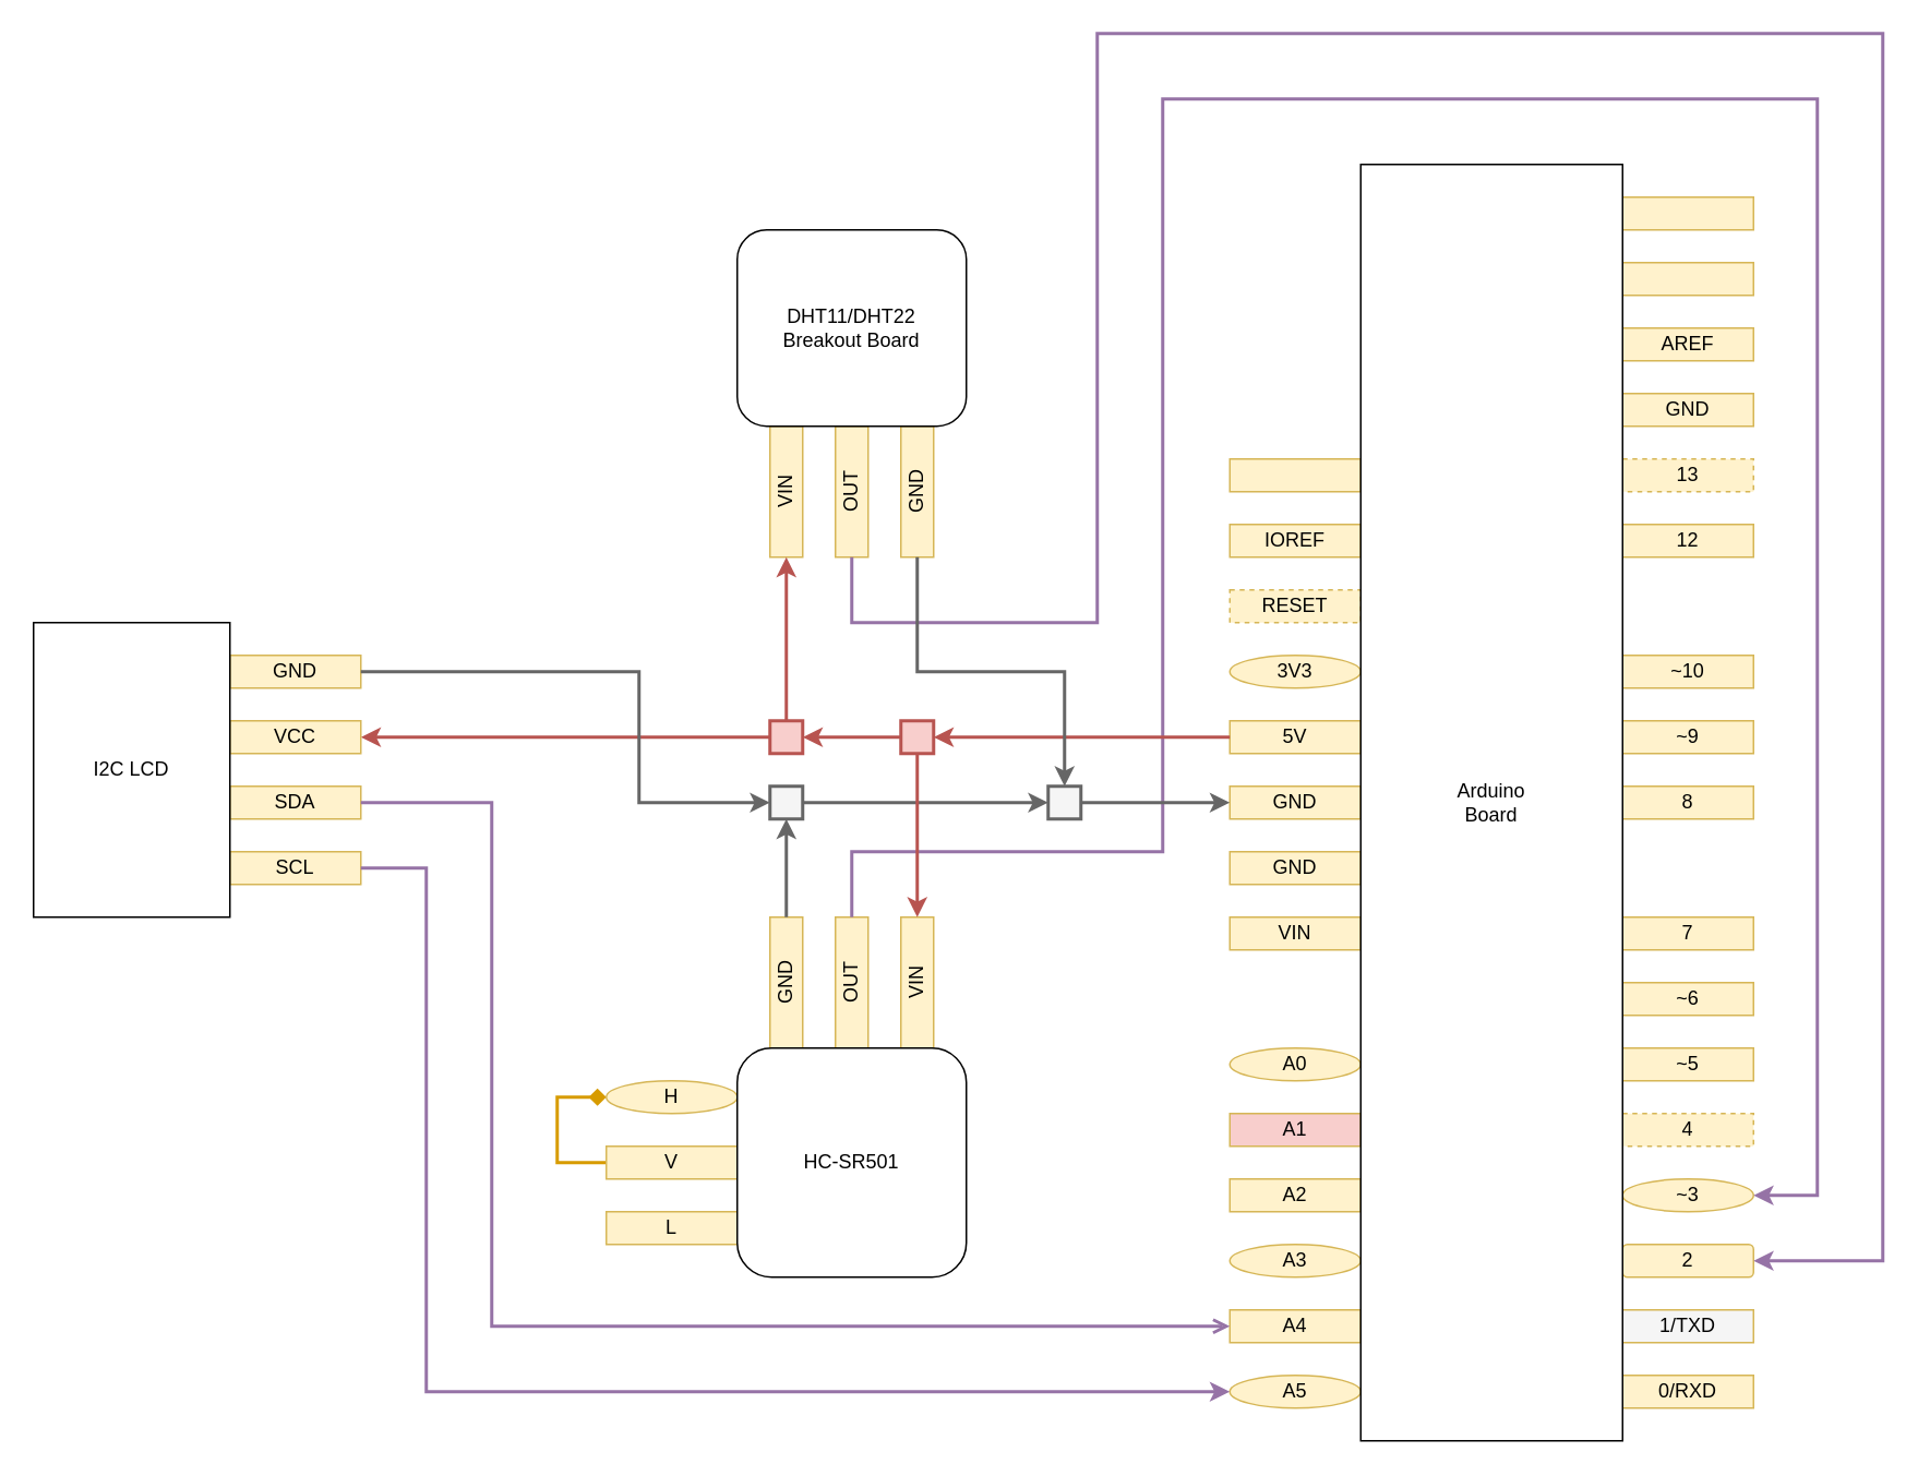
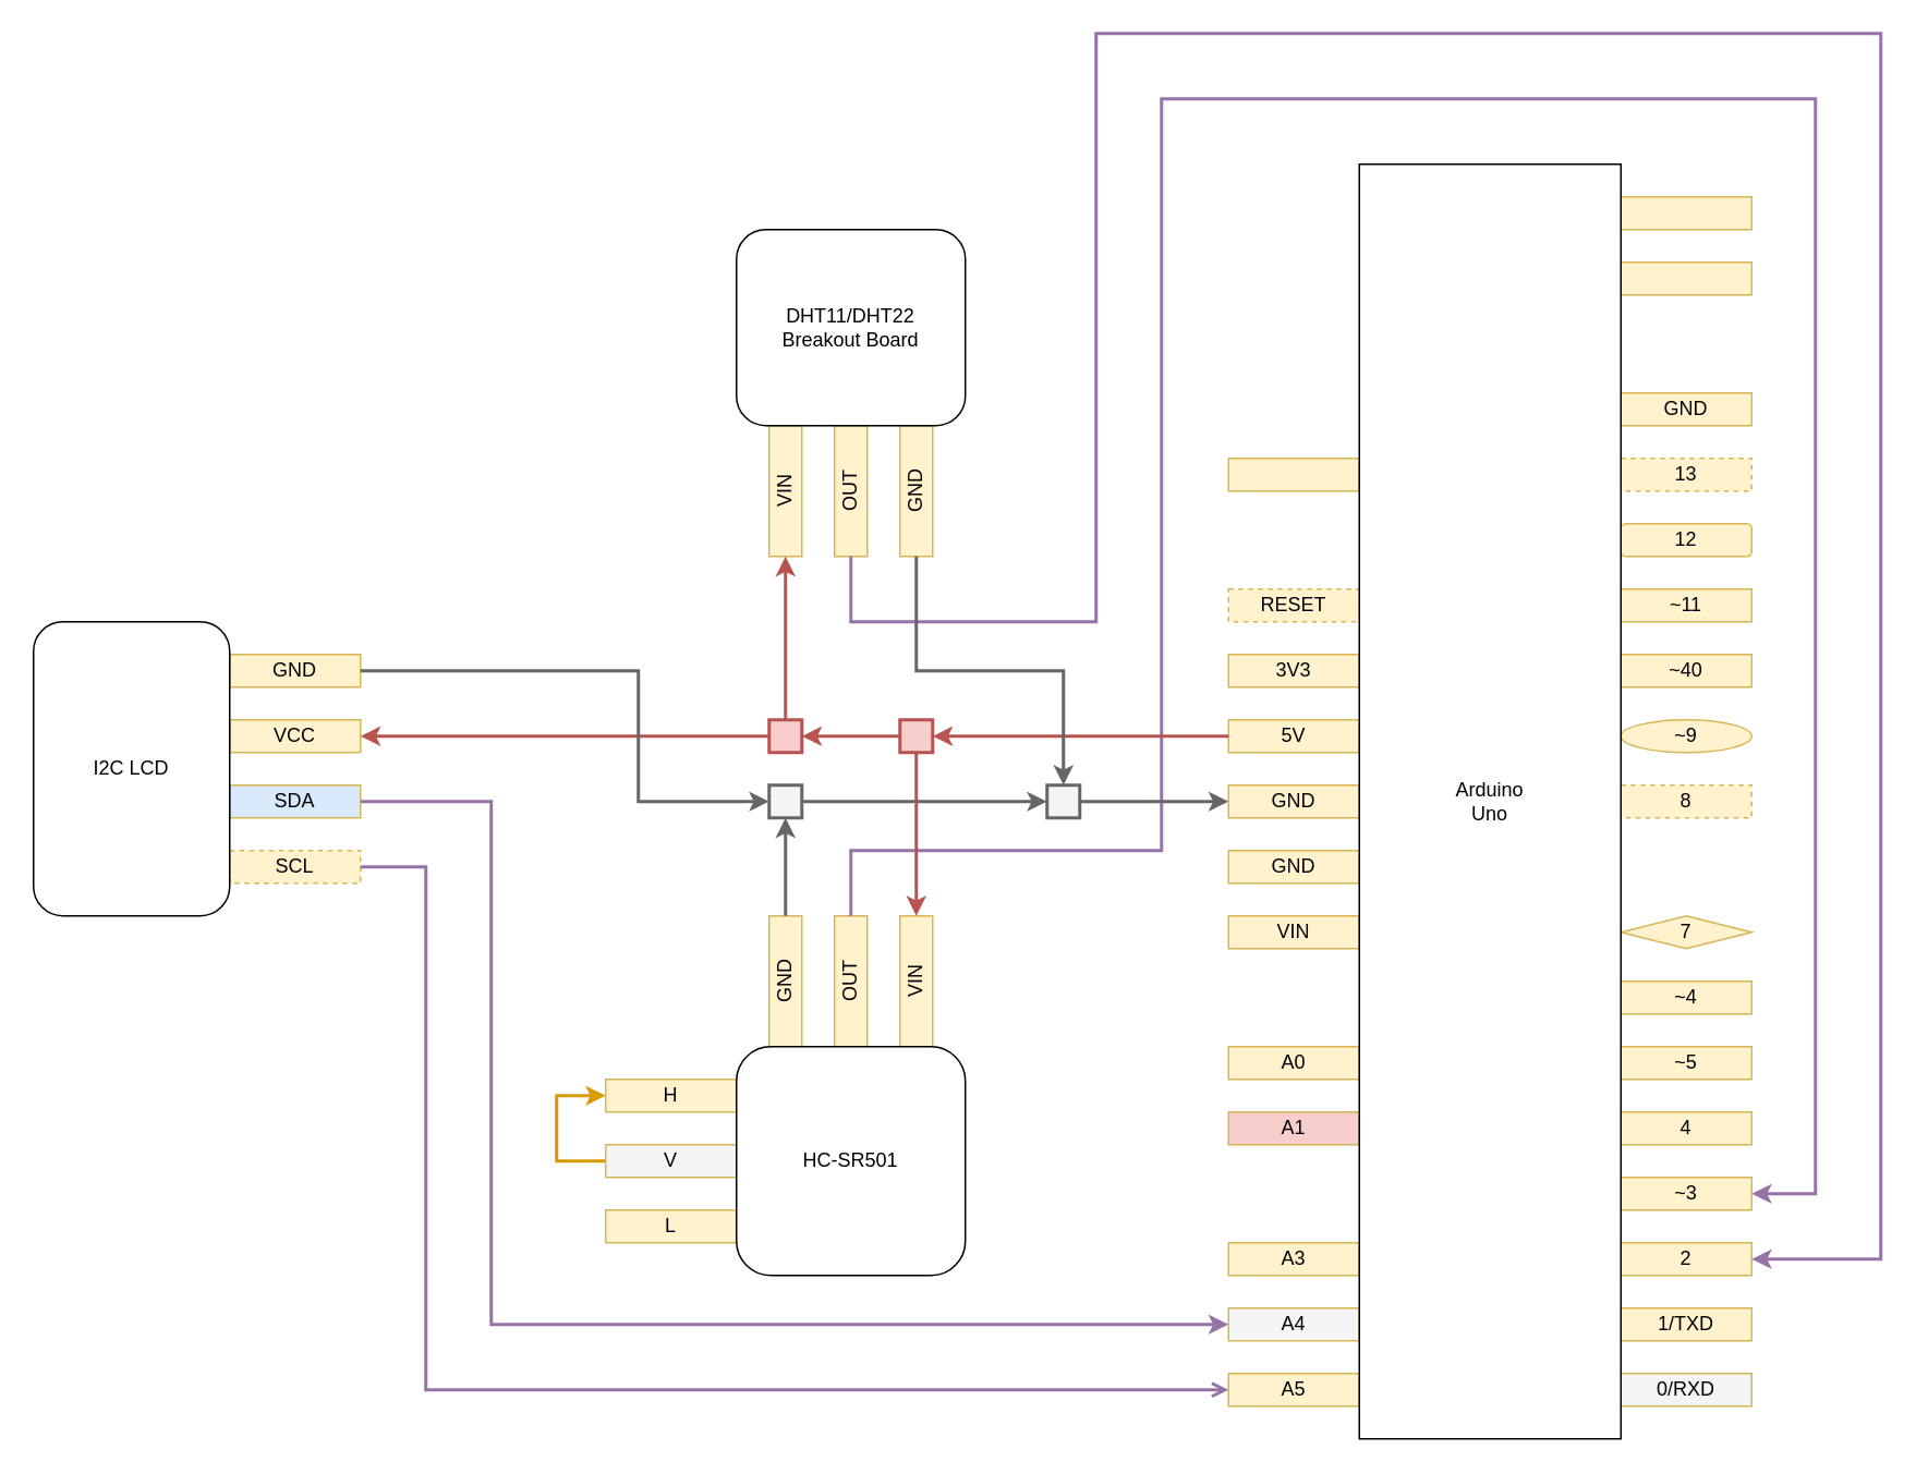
- <mxCell id="18" value="AREF" style="rounded=0;whiteSpace=wrap;html=1;fillColor=#fff2cc;strokeColor=#d6b656;" vertex="1" parent="2"><mxGeometry x="240" y="100" width="80" height="20" as="geometry" /></mxCell>
- <mxCell id="33" value="IOREF" style="rounded=0;whiteSpace=wrap;html=1;fillColor=#fff2cc;strokeColor=#d6b656;" vertex="1" parent="2"><mxGeometry y="220" width="80" height="20" as="geometry" /></mxCell>
- <mxCell id="15" value="12" style="rounded=0;whiteSpace=wrap;html=1;fillColor=#fff2cc;strokeColor=#d6b656;" vertex="1" parent="2"><mxGeometry x="240" y="220" width="80" height="20" as="geometry" /></mxCell>
+ <mxCell id="15" value="12" style="whiteSpace=wrap;html=1;fillColor=#fff2cc;strokeColor=#d6b656;rounded=1;" vertex="1" parent="2"><mxGeometry x="240" y="220" width="80" height="20" as="geometry" /></mxCell>
+ <mxCell id="14" value="~11" style="rounded=0;whiteSpace=wrap;html=1;fillColor=#fff2cc;strokeColor=#d6b656;" vertex="1" parent="2"><mxGeometry x="240" y="260" width="80" height="20" as="geometry" /></mxCell>
- <mxCell id="31" value="3V3" style="ellipse;whiteSpace=wrap;html=1;fillColor=#fff2cc;strokeColor=#d6b656;" vertex="1" parent="2"><mxGeometry y="300" width="80" height="20" as="geometry" /></mxCell>
+ <mxCell id="31" value="3V3" style="rounded=0;whiteSpace=wrap;html=1;fillColor=#fff2cc;strokeColor=#d6b656;" vertex="1" parent="2"><mxGeometry y="300" width="80" height="20" as="geometry" /></mxCell>
- <mxCell id="13" value="~10" style="rounded=0;whiteSpace=wrap;html=1;fillColor=#fff2cc;strokeColor=#d6b656;" vertex="1" parent="2"><mxGeometry x="240" y="300" width="80" height="20" as="geometry" /></mxCell>
+ <mxCell id="13" value="~40" style="rounded=0;whiteSpace=wrap;html=1;fillColor=#fff2cc;strokeColor=#d6b656;" vertex="1" parent="2"><mxGeometry x="240" y="300" width="80" height="20" as="geometry" /></mxCell>
- <mxCell id="12" value="~9" style="rounded=0;whiteSpace=wrap;html=1;fillColor=#fff2cc;strokeColor=#d6b656;" vertex="1" parent="2"><mxGeometry x="240" y="340" width="80" height="20" as="geometry" /></mxCell>
+ <mxCell id="12" value="~9" style="ellipse;whiteSpace=wrap;html=1;fillColor=#fff2cc;strokeColor=#d6b656;" vertex="1" parent="2"><mxGeometry x="240" y="340" width="80" height="20" as="geometry" /></mxCell>
- <mxCell id="70" value="I2C LCD" style="rounded=0;whiteSpace=wrap;html=1;strokeWidth=1;" vertex="1" parent="65"><mxGeometry width="120" height="180" as="geometry" /></mxCell>
+ <mxCell id="70" value="I2C LCD" style="whiteSpace=wrap;html=1;strokeWidth=1;rounded=1;" vertex="1" parent="65"><mxGeometry width="120" height="180" as="geometry" /></mxCell>
- <mxCell id="68" value="SDA" style="rounded=0;whiteSpace=wrap;html=1;fillColor=#fff2cc;strokeColor=#d6b656;" vertex="1" parent="65"><mxGeometry x="120" y="100" width="80" height="20" as="geometry" /></mxCell>
+ <mxCell id="68" value="SDA" style="rounded=0;whiteSpace=wrap;html=1;fillColor=#dae8fc;strokeColor=#d6b656;" vertex="1" parent="65"><mxGeometry x="120" y="100" width="80" height="20" as="geometry" /></mxCell>
- <mxCell id="35" value="Arduino&lt;br&gt;Board" style="rounded=0;whiteSpace=wrap;html=1;" vertex="1" parent="2"><mxGeometry x="80" width="160" height="780" as="geometry" /></mxCell>
+ <mxCell id="35" value="Arduino&lt;br&gt;Uno" style="rounded=0;whiteSpace=wrap;html=1;" vertex="1" parent="2"><mxGeometry x="80" width="160" height="780" as="geometry" /></mxCell>
- <mxCell id="11" value="8" style="rounded=0;whiteSpace=wrap;html=1;fillColor=#fff2cc;strokeColor=#d6b656;" vertex="1" parent="2"><mxGeometry x="240" y="380" width="80" height="20" as="geometry" /></mxCell>
+ <mxCell id="11" value="8" style="rounded=0;whiteSpace=wrap;html=1;fillColor=#fff2cc;strokeColor=#d6b656;dashed=1;" vertex="1" parent="2"><mxGeometry x="240" y="380" width="80" height="20" as="geometry" /></mxCell>
- <mxCell id="69" value="SCL" style="rounded=0;whiteSpace=wrap;html=1;fillColor=#fff2cc;strokeColor=#d6b656;" vertex="1" parent="65"><mxGeometry x="120" y="140" width="80" height="20" as="geometry" /></mxCell>
+ <mxCell id="69" value="SCL" style="rounded=0;whiteSpace=wrap;html=1;fillColor=#fff2cc;strokeColor=#d6b656;dashed=1;" vertex="1" parent="65"><mxGeometry x="120" y="140" width="80" height="20" as="geometry" /></mxCell>
- <mxCell id="10" value="7" style="rounded=0;whiteSpace=wrap;html=1;fillColor=#fff2cc;strokeColor=#d6b656;" vertex="1" parent="2"><mxGeometry x="240" y="460" width="80" height="20" as="geometry" /></mxCell>
+ <mxCell id="10" value="7" style="rhombus;whiteSpace=wrap;html=1;fillColor=#fff2cc;strokeColor=#d6b656;" vertex="1" parent="2"><mxGeometry x="240" y="460" width="80" height="20" as="geometry" /></mxCell>
- <mxCell id="9" value="~6" style="rounded=0;whiteSpace=wrap;html=1;fillColor=#fff2cc;strokeColor=#d6b656;" vertex="1" parent="2"><mxGeometry x="240" y="500" width="80" height="20" as="geometry" /></mxCell>
+ <mxCell id="9" value="~4" style="rounded=0;whiteSpace=wrap;html=1;fillColor=#fff2cc;strokeColor=#d6b656;" vertex="1" parent="2"><mxGeometry x="240" y="500" width="80" height="20" as="geometry" /></mxCell>
- <mxCell id="26" value="A0" style="ellipse;whiteSpace=wrap;html=1;fillColor=#fff2cc;strokeColor=#d6b656;" vertex="1" parent="2"><mxGeometry y="540" width="80" height="20" as="geometry" /></mxCell>
+ <mxCell id="26" value="A0" style="rounded=0;whiteSpace=wrap;html=1;fillColor=#fff2cc;strokeColor=#d6b656;" vertex="1" parent="2"><mxGeometry y="540" width="80" height="20" as="geometry" /></mxCell>
- <mxCell id="41" style="edgeStyle=orthogonalEdgeStyle;rounded=0;orthogonalLoop=1;jettySize=auto;html=1;exitX=0;exitY=0.5;exitDx=0;exitDy=0;entryX=0;entryY=0.5;entryDx=0;entryDy=0;strokeWidth=2;fillColor=#ffe6cc;strokeColor=#d79b00;endArrow=diamond;" edge="1" parent="36" source="42" target="43"><mxGeometry relative="1" as="geometry"><Array as="points"><mxPoint x="-30" y="150" /><mxPoint x="-30" y="110" /></Array></mxGeometry></mxCell>
+ <mxCell id="41" style="edgeStyle=orthogonalEdgeStyle;rounded=0;orthogonalLoop=1;jettySize=auto;html=1;exitX=0;exitY=0.5;exitDx=0;exitDy=0;entryX=0;entryY=0.5;entryDx=0;entryDy=0;strokeWidth=2;fillColor=#ffe6cc;strokeColor=#d79b00;" edge="1" parent="36" source="42" target="43"><mxGeometry relative="1" as="geometry"><Array as="points"><mxPoint x="-30" y="150" /><mxPoint x="-30" y="110" /></Array></mxGeometry></mxCell>
- <mxCell id="43" value="H" style="ellipse;whiteSpace=wrap;html=1;fillColor=#fff2cc;strokeColor=#d6b656;" vertex="1" parent="36"><mxGeometry y="100" width="80" height="20" as="geometry" /></mxCell>
+ <mxCell id="43" value="H" style="rounded=0;whiteSpace=wrap;html=1;fillColor=#fff2cc;strokeColor=#d6b656;" vertex="1" parent="36"><mxGeometry y="100" width="80" height="20" as="geometry" /></mxCell>
- <mxCell id="7" value="4" style="rounded=0;whiteSpace=wrap;html=1;fillColor=#fff2cc;strokeColor=#d6b656;dashed=1;" vertex="1" parent="2"><mxGeometry x="240" y="580" width="80" height="20" as="geometry" /></mxCell>
+ <mxCell id="7" value="4" style="rounded=0;whiteSpace=wrap;html=1;fillColor=#fff2cc;strokeColor=#d6b656;" vertex="1" parent="2"><mxGeometry x="240" y="580" width="80" height="20" as="geometry" /></mxCell>
- <mxCell id="42" value="V" style="rounded=0;whiteSpace=wrap;html=1;fillColor=#fff2cc;strokeColor=#d6b656;" vertex="1" parent="36"><mxGeometry y="140" width="80" height="20" as="geometry" /></mxCell>
+ <mxCell id="42" value="V" style="rounded=0;whiteSpace=wrap;html=1;fillColor=#f5f5f5;strokeColor=#d6b656;" vertex="1" parent="36"><mxGeometry y="140" width="80" height="20" as="geometry" /></mxCell>
- <mxCell id="24" value="A2" style="rounded=0;whiteSpace=wrap;html=1;fillColor=#fff2cc;strokeColor=#d6b656;" vertex="1" parent="2"><mxGeometry y="620" width="80" height="20" as="geometry" /></mxCell>
- <mxCell id="6" value="~3" style="ellipse;whiteSpace=wrap;html=1;fillColor=#fff2cc;strokeColor=#d6b656;" vertex="1" parent="2"><mxGeometry x="240" y="620" width="80" height="20" as="geometry" /></mxCell>
+ <mxCell id="6" value="~3" style="rounded=0;whiteSpace=wrap;html=1;fillColor=#fff2cc;strokeColor=#d6b656;" vertex="1" parent="2"><mxGeometry x="240" y="620" width="80" height="20" as="geometry" /></mxCell>
- <mxCell id="23" value="A3" style="ellipse;whiteSpace=wrap;html=1;fillColor=#fff2cc;strokeColor=#d6b656;" vertex="1" parent="2"><mxGeometry y="660" width="80" height="20" as="geometry" /></mxCell>
+ <mxCell id="23" value="A3" style="rounded=0;whiteSpace=wrap;html=1;fillColor=#fff2cc;strokeColor=#d6b656;" vertex="1" parent="2"><mxGeometry y="660" width="80" height="20" as="geometry" /></mxCell>
- <mxCell id="5" value="2" style="whiteSpace=wrap;html=1;fillColor=#fff2cc;strokeColor=#d6b656;rounded=1;" vertex="1" parent="2"><mxGeometry x="240" y="660" width="80" height="20" as="geometry" /></mxCell>
+ <mxCell id="5" value="2" style="rounded=0;whiteSpace=wrap;html=1;fillColor=#fff2cc;strokeColor=#d6b656;" vertex="1" parent="2"><mxGeometry x="240" y="660" width="80" height="20" as="geometry" /></mxCell>
- <mxCell id="72" style="edgeStyle=orthogonalEdgeStyle;rounded=0;orthogonalLoop=1;jettySize=auto;html=1;exitX=1;exitY=0.5;exitDx=0;exitDy=0;entryX=0;entryY=0.5;entryDx=0;entryDy=0;strokeWidth=2;fillColor=#e1d5e7;strokeColor=#9673a6;endArrow=open;" edge="1" parent="1" source="68" target="22"><mxGeometry relative="1" as="geometry"><Array as="points"><mxPoint x="300" y="490" /><mxPoint x="300" y="810" /></Array></mxGeometry></mxCell>
+ <mxCell id="72" style="edgeStyle=orthogonalEdgeStyle;rounded=0;orthogonalLoop=1;jettySize=auto;html=1;exitX=1;exitY=0.5;exitDx=0;exitDy=0;entryX=0;entryY=0.5;entryDx=0;entryDy=0;strokeWidth=2;fillColor=#e1d5e7;strokeColor=#9673a6;" edge="1" parent="1" source="68" target="22"><mxGeometry relative="1" as="geometry"><Array as="points"><mxPoint x="300" y="490" /><mxPoint x="300" y="810" /></Array></mxGeometry></mxCell>
- <mxCell id="22" value="A4" style="rounded=0;whiteSpace=wrap;html=1;fillColor=#fff2cc;strokeColor=#d6b656;" vertex="1" parent="2"><mxGeometry y="700" width="80" height="20" as="geometry" /></mxCell>
+ <mxCell id="22" value="A4" style="rounded=0;whiteSpace=wrap;html=1;fillColor=#f5f5f5;strokeColor=#d6b656;" vertex="1" parent="2"><mxGeometry y="700" width="80" height="20" as="geometry" /></mxCell>
- <mxCell id="4" value="1/TXD" style="rounded=0;whiteSpace=wrap;html=1;fillColor=#f5f5f5;strokeColor=#d6b656;" vertex="1" parent="2"><mxGeometry x="240" y="700" width="80" height="20" as="geometry" /></mxCell>
+ <mxCell id="4" value="1/TXD" style="rounded=0;whiteSpace=wrap;html=1;fillColor=#fff2cc;strokeColor=#d6b656;" vertex="1" parent="2"><mxGeometry x="240" y="700" width="80" height="20" as="geometry" /></mxCell>
- <mxCell id="73" style="edgeStyle=orthogonalEdgeStyle;rounded=0;orthogonalLoop=1;jettySize=auto;html=1;exitX=1;exitY=0.5;exitDx=0;exitDy=0;entryX=0;entryY=0.5;entryDx=0;entryDy=0;strokeWidth=2;fillColor=#e1d5e7;strokeColor=#9673a6;" edge="1" parent="1" source="69" target="21"><mxGeometry relative="1" as="geometry"><Array as="points"><mxPoint x="260" y="850" /></Array></mxGeometry></mxCell>
+ <mxCell id="73" style="edgeStyle=orthogonalEdgeStyle;rounded=0;orthogonalLoop=1;jettySize=auto;html=1;exitX=1;exitY=0.5;exitDx=0;exitDy=0;entryX=0;entryY=0.5;entryDx=0;entryDy=0;strokeWidth=2;fillColor=#e1d5e7;strokeColor=#9673a6;endArrow=open;" edge="1" parent="1" source="69" target="21"><mxGeometry relative="1" as="geometry"><Array as="points"><mxPoint x="260" y="850" /></Array></mxGeometry></mxCell>
- <mxCell id="21" value="A5" style="ellipse;whiteSpace=wrap;html=1;fillColor=#fff2cc;strokeColor=#d6b656;" vertex="1" parent="2"><mxGeometry y="740" width="80" height="20" as="geometry" /></mxCell>
+ <mxCell id="21" value="A5" style="rounded=0;whiteSpace=wrap;html=1;fillColor=#fff2cc;strokeColor=#d6b656;" vertex="1" parent="2"><mxGeometry y="740" width="80" height="20" as="geometry" /></mxCell>
- <mxCell id="3" value="0/RXD" style="rounded=0;whiteSpace=wrap;html=1;fillColor=#fff2cc;strokeColor=#d6b656;" vertex="1" parent="2"><mxGeometry x="240" y="740" width="80" height="20" as="geometry" /></mxCell>
+ <mxCell id="3" value="0/RXD" style="rounded=0;whiteSpace=wrap;html=1;fillColor=#f5f5f5;strokeColor=#d6b656;" vertex="1" parent="2"><mxGeometry x="240" y="740" width="80" height="20" as="geometry" /></mxCell>
